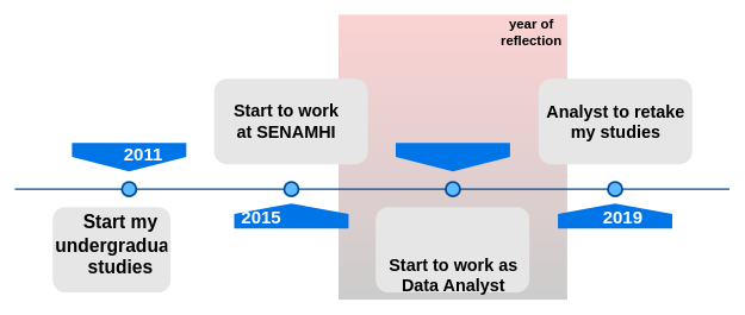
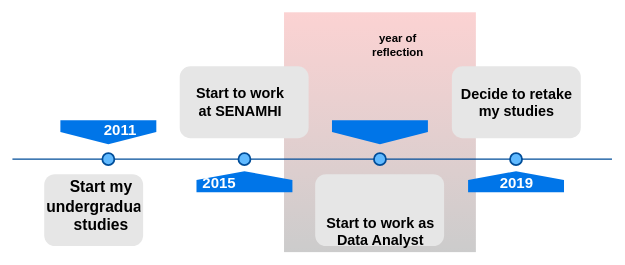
- <mxCell id="22" value="&lt;b&gt;&lt;font style=&quot;font-size: 19px&quot;&gt;year of reflection&lt;/font&gt;&lt;/b&gt;" style="text;html=1;strokeColor=none;fillColor=none;align=center;verticalAlign=middle;whiteSpace=wrap;rounded=0;opacity=50;" vertex="1" parent="1"><mxGeometry x="693" y="30" width="100" height="30" as="geometry" /></mxCell>
+ <mxCell id="22" value="&lt;b&gt;&lt;font style=&quot;font-size: 19px&quot;&gt;year of reflection&lt;/font&gt;&lt;/b&gt;" style="text;html=1;strokeColor=none;fillColor=none;align=center;verticalAlign=middle;whiteSpace=wrap;rounded=0;opacity=50;" vertex="1" parent="1"><mxGeometry x="613" y="60" width="100" height="30" as="geometry" /></mxCell>
- <mxCell id="21" value="&lt;h1 style=&quot;text-align: center&quot;&gt;Analyst to retake my studies&lt;/h1&gt;" style="text;whiteSpace=wrap;html=1;" vertex="1" parent="1"><mxGeometry x="760" y="120" width="200" height="60" as="geometry" /></mxCell>
+ <mxCell id="21" value="&lt;h1 style=&quot;text-align: center&quot;&gt;Decide to retake my studies&lt;/h1&gt;" style="text;whiteSpace=wrap;html=1;" vertex="1" parent="1"><mxGeometry x="760" y="120" width="200" height="60" as="geometry" /></mxCell>
- <mxCell id="20" value="&lt;font color=&quot;#ffffff&quot;&gt;&lt;span style=&quot;font-size: 25px&quot;&gt;&lt;b&gt;2019&lt;/b&gt;&lt;/span&gt;&lt;/font&gt;" style="text;html=1;strokeColor=none;fillColor=none;align=center;verticalAlign=middle;whiteSpace=wrap;rounded=0;" vertex="1" parent="1"><mxGeometry x="851" y="292.5" width="40" height="20" as="geometry" /></mxCell>
+ <mxCell id="20" value="&lt;font color=&quot;#ffffff&quot;&gt;&lt;span style=&quot;font-size: 25px&quot;&gt;&lt;b&gt;2019&lt;/b&gt;&lt;/span&gt;&lt;/font&gt;" style="text;html=1;strokeColor=none;fillColor=none;align=center;verticalAlign=middle;whiteSpace=wrap;rounded=0;" vertex="1" parent="1"><mxGeometry x="841" y="292.5" width="40" height="20" as="geometry" /></mxCell>
